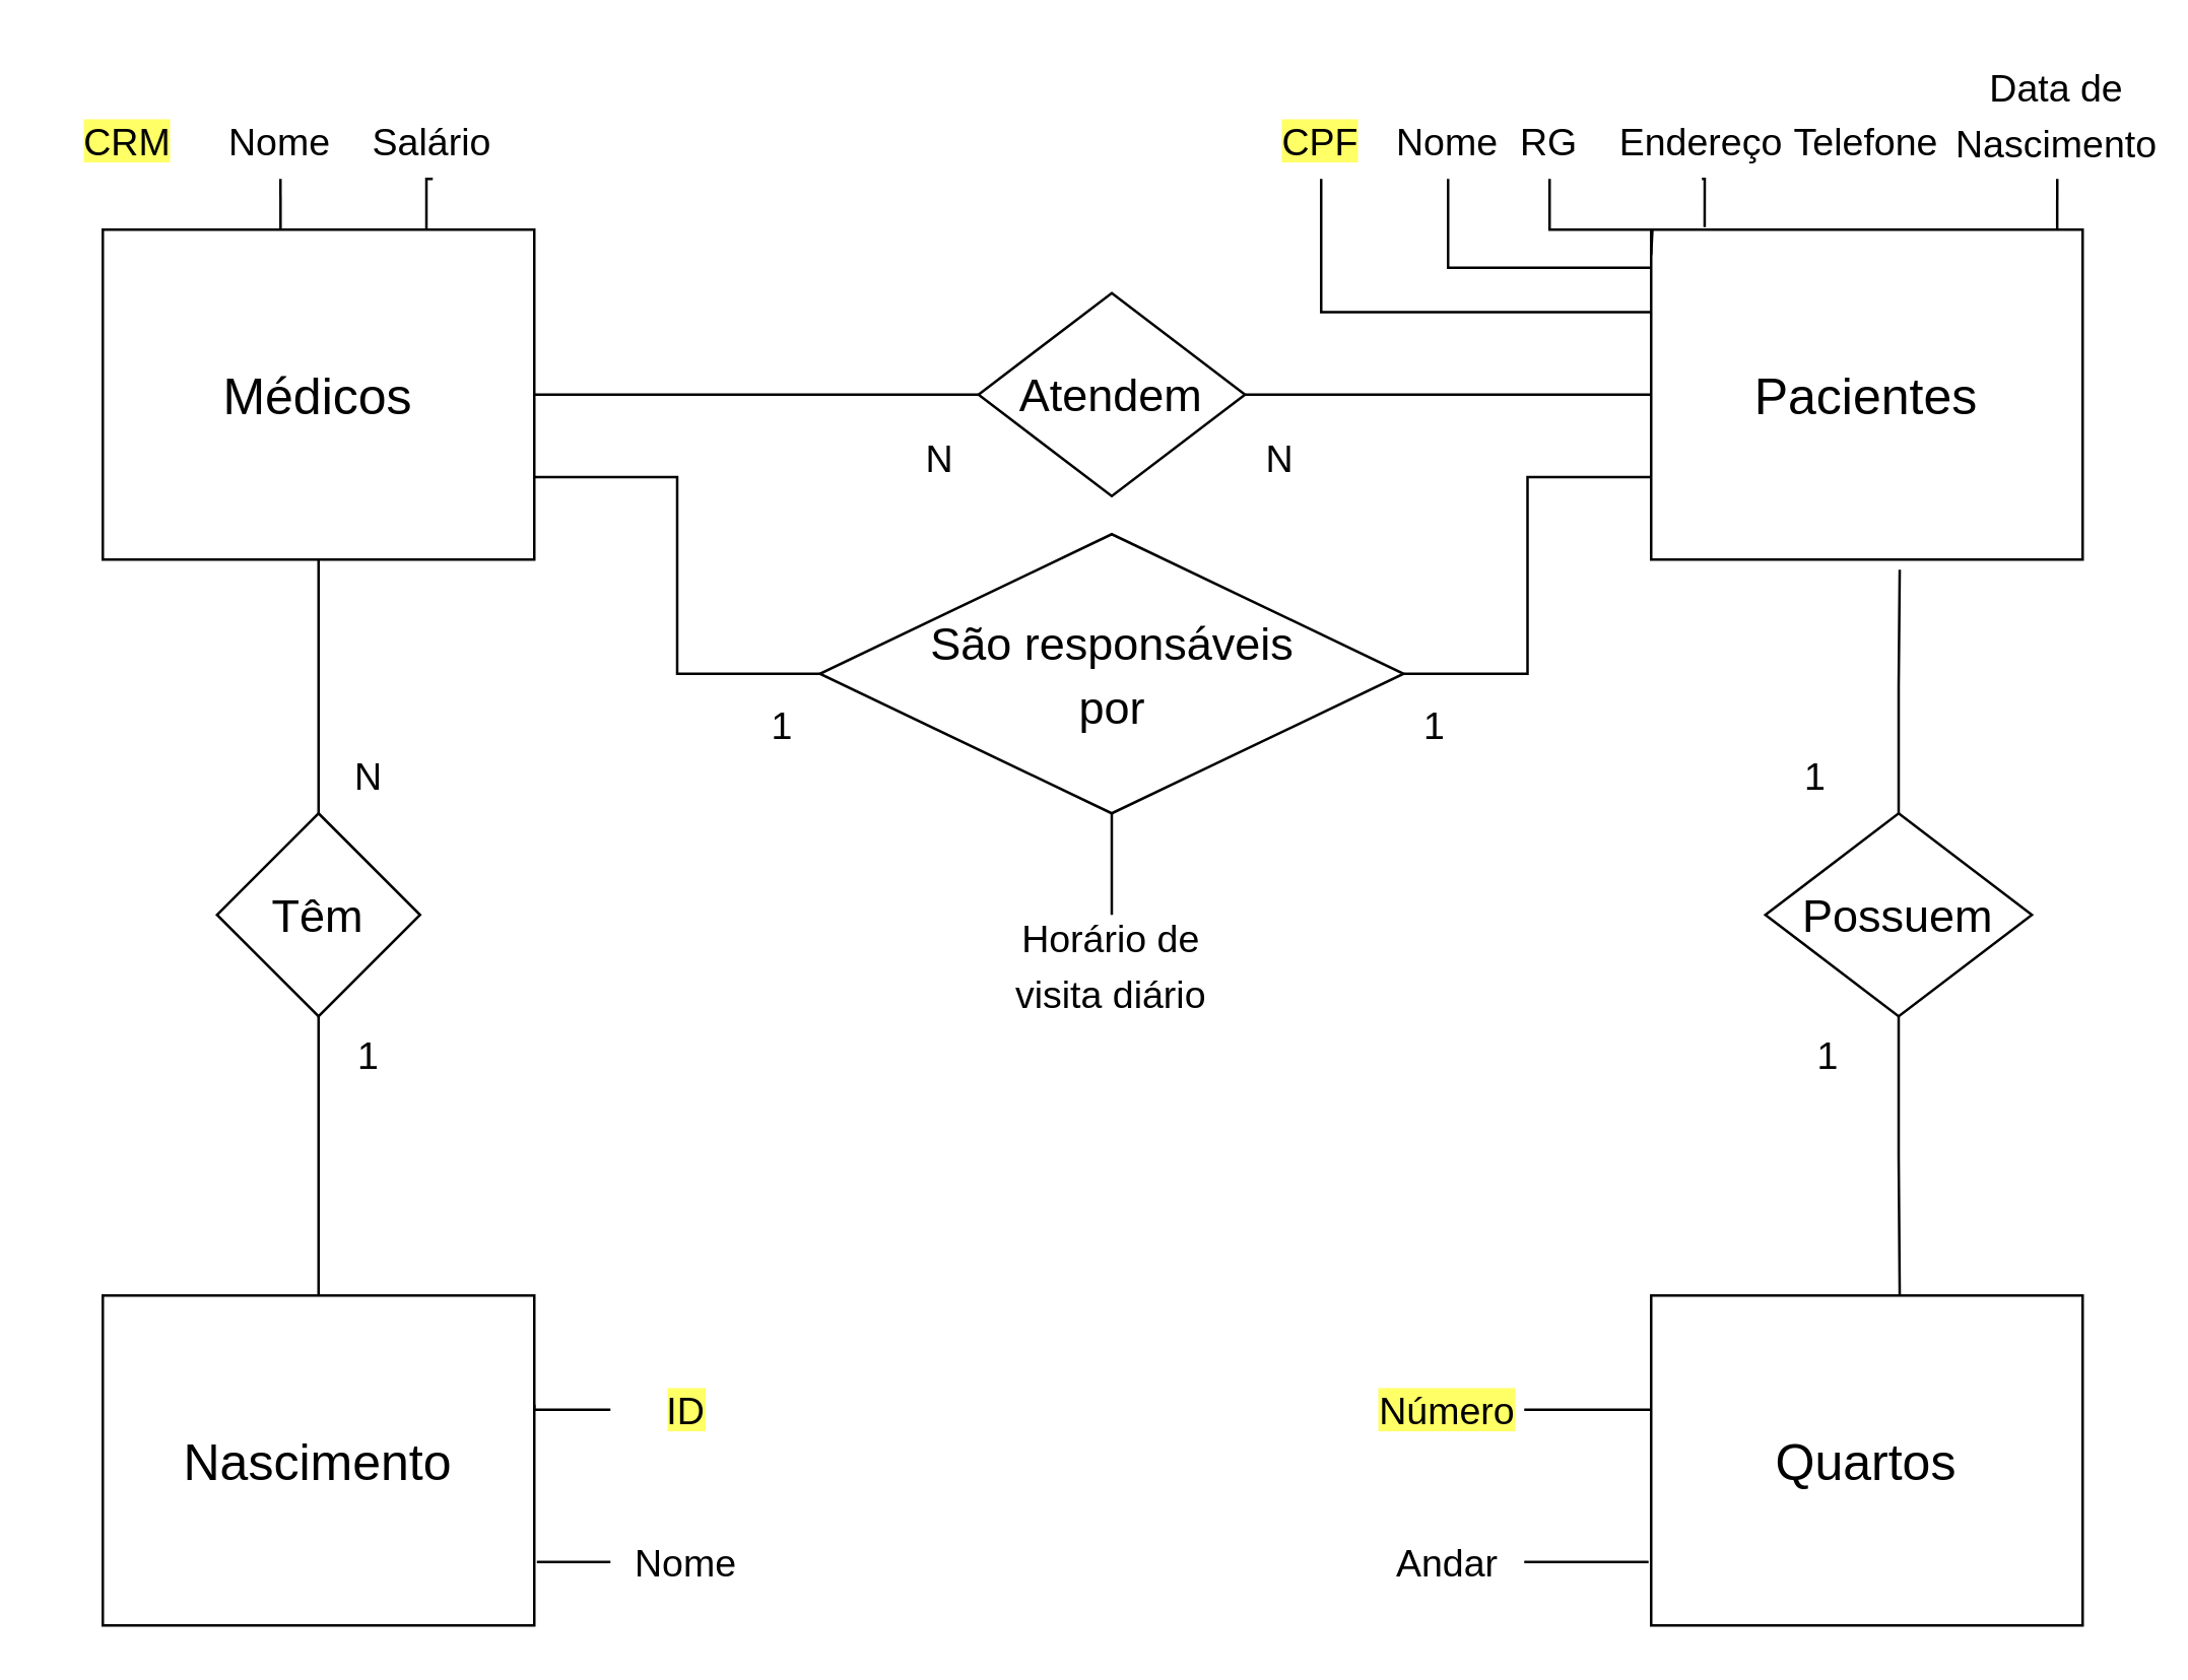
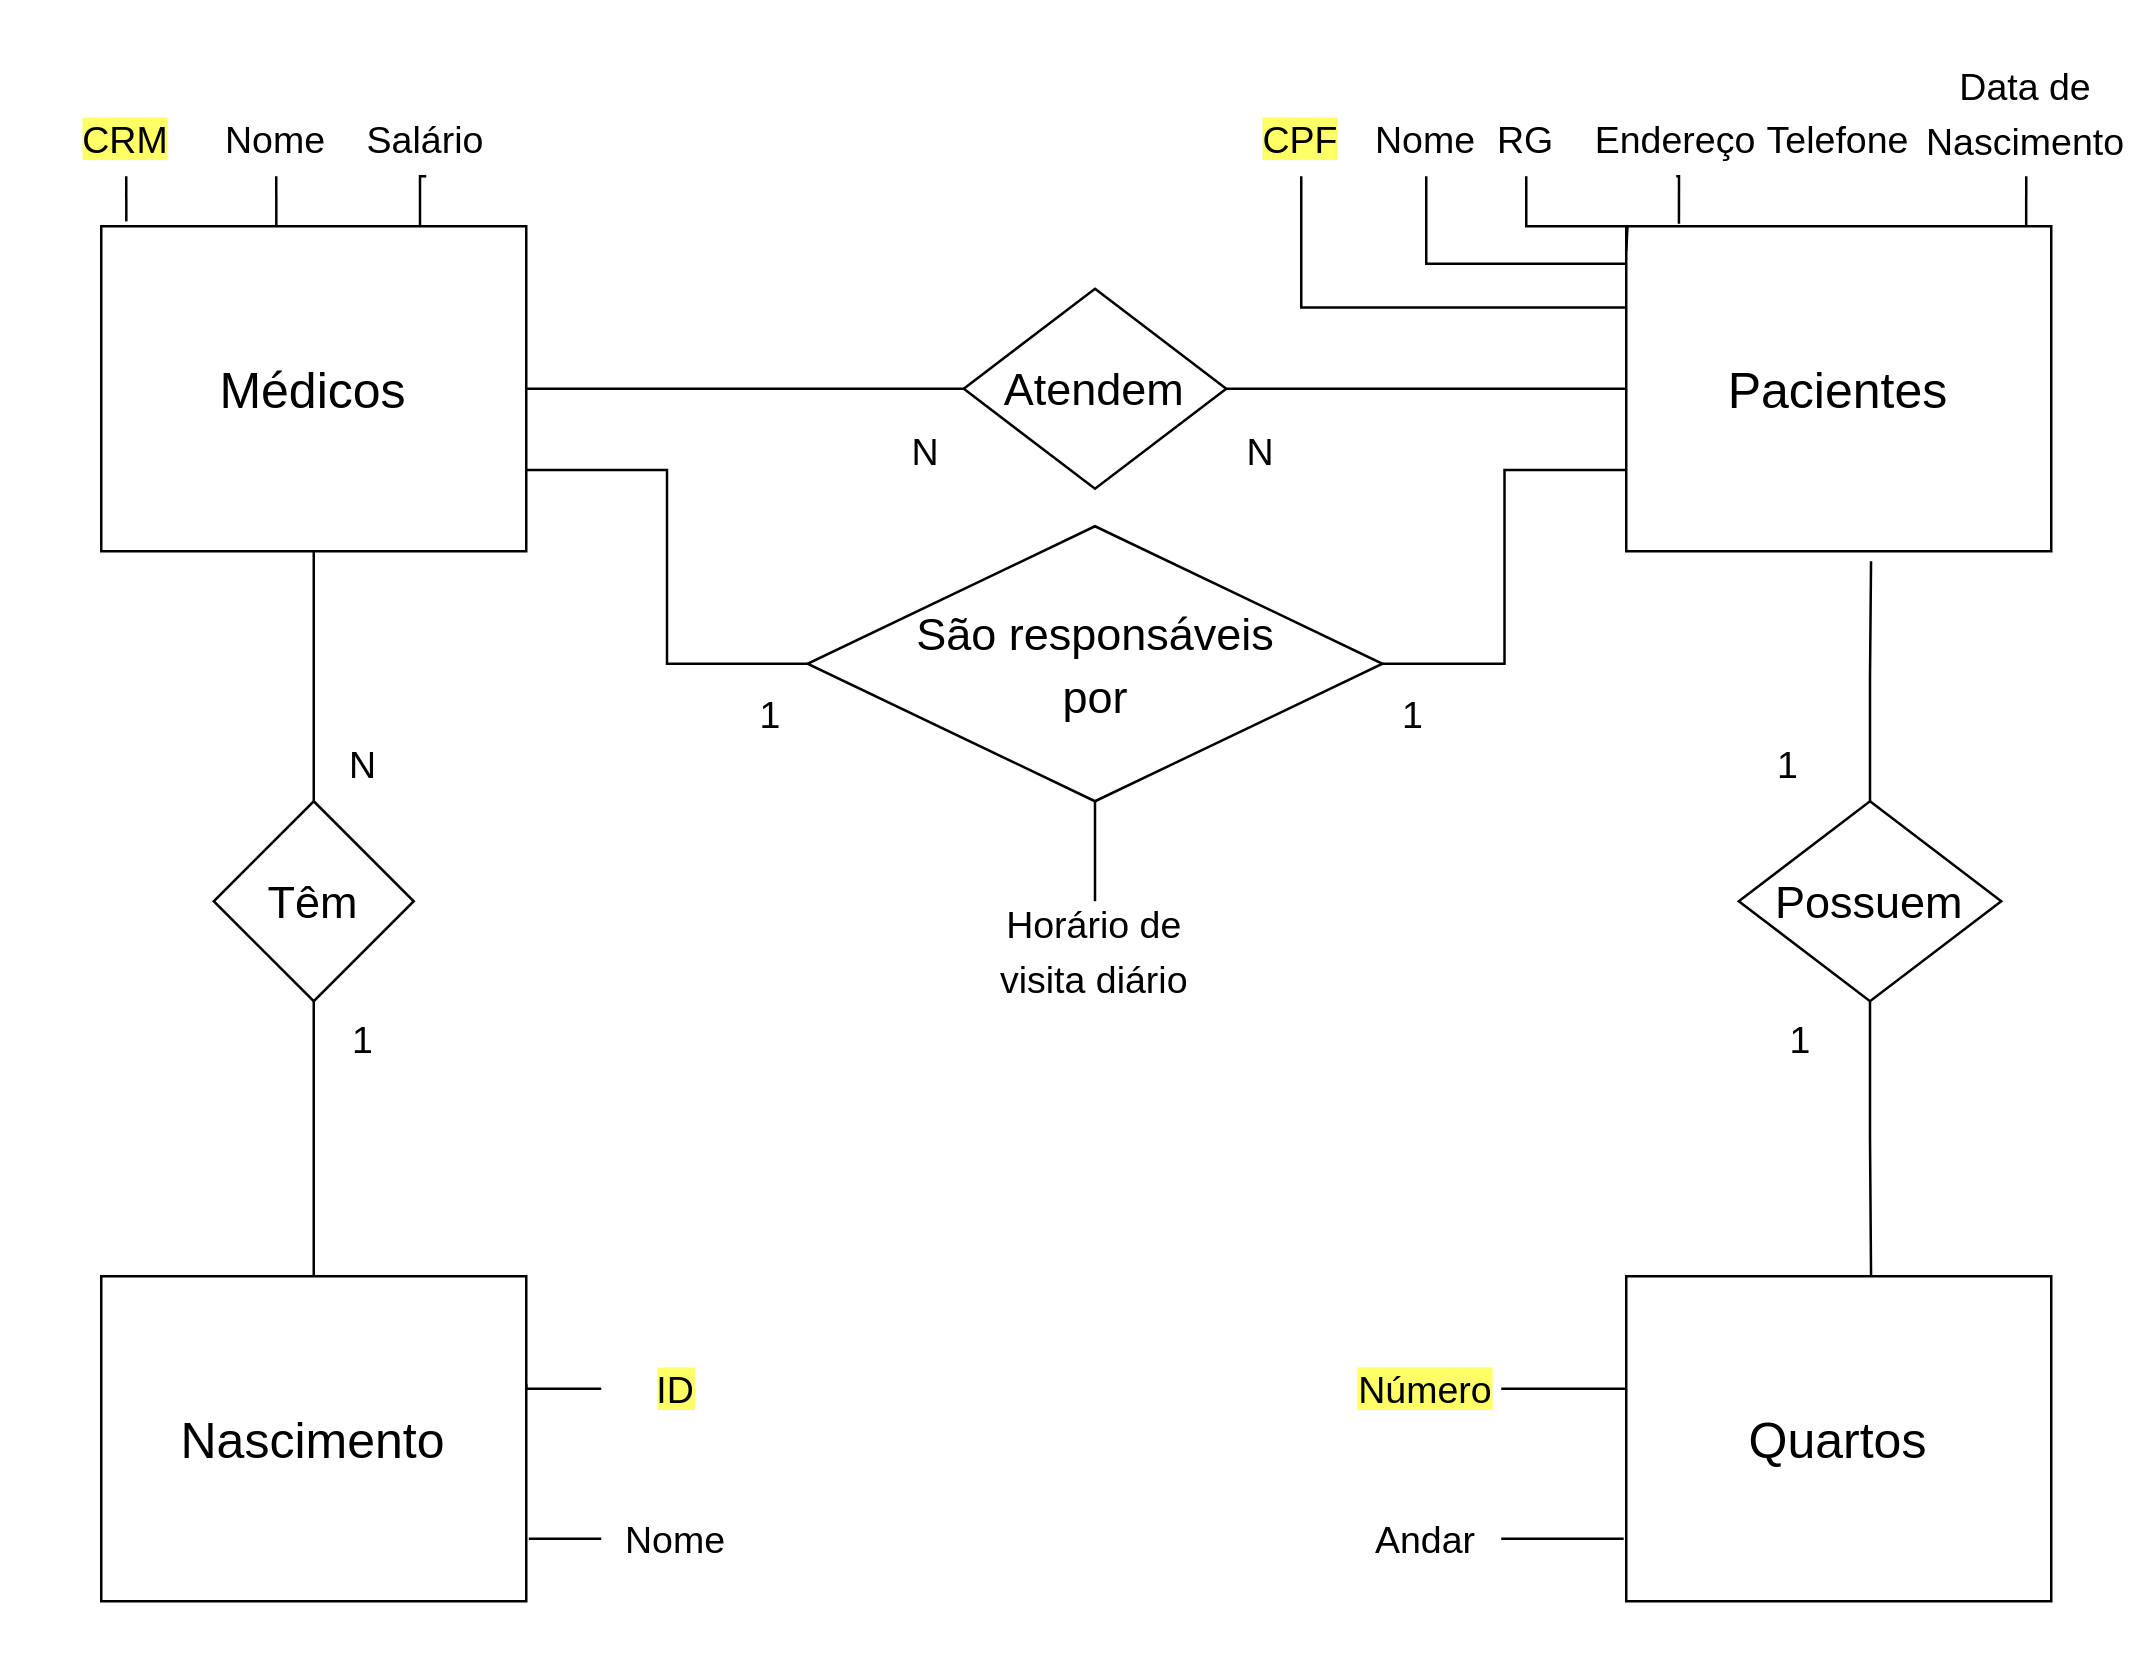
+ <mxCell id="19" style="edgeStyle=orthogonalEdgeStyle;rounded=0;orthogonalLoop=1;jettySize=auto;html=1;exitX=0.5;exitY=1;exitDx=0;exitDy=0;entryX=0.059;entryY=-0.015;entryDx=0;entryDy=0;entryPerimeter=0;fontSize=15;endArrow=none;endFill=0;" edge="1" parent="1" source="20" target="2"><mxGeometry relative="1" as="geometry" /></mxCell>
